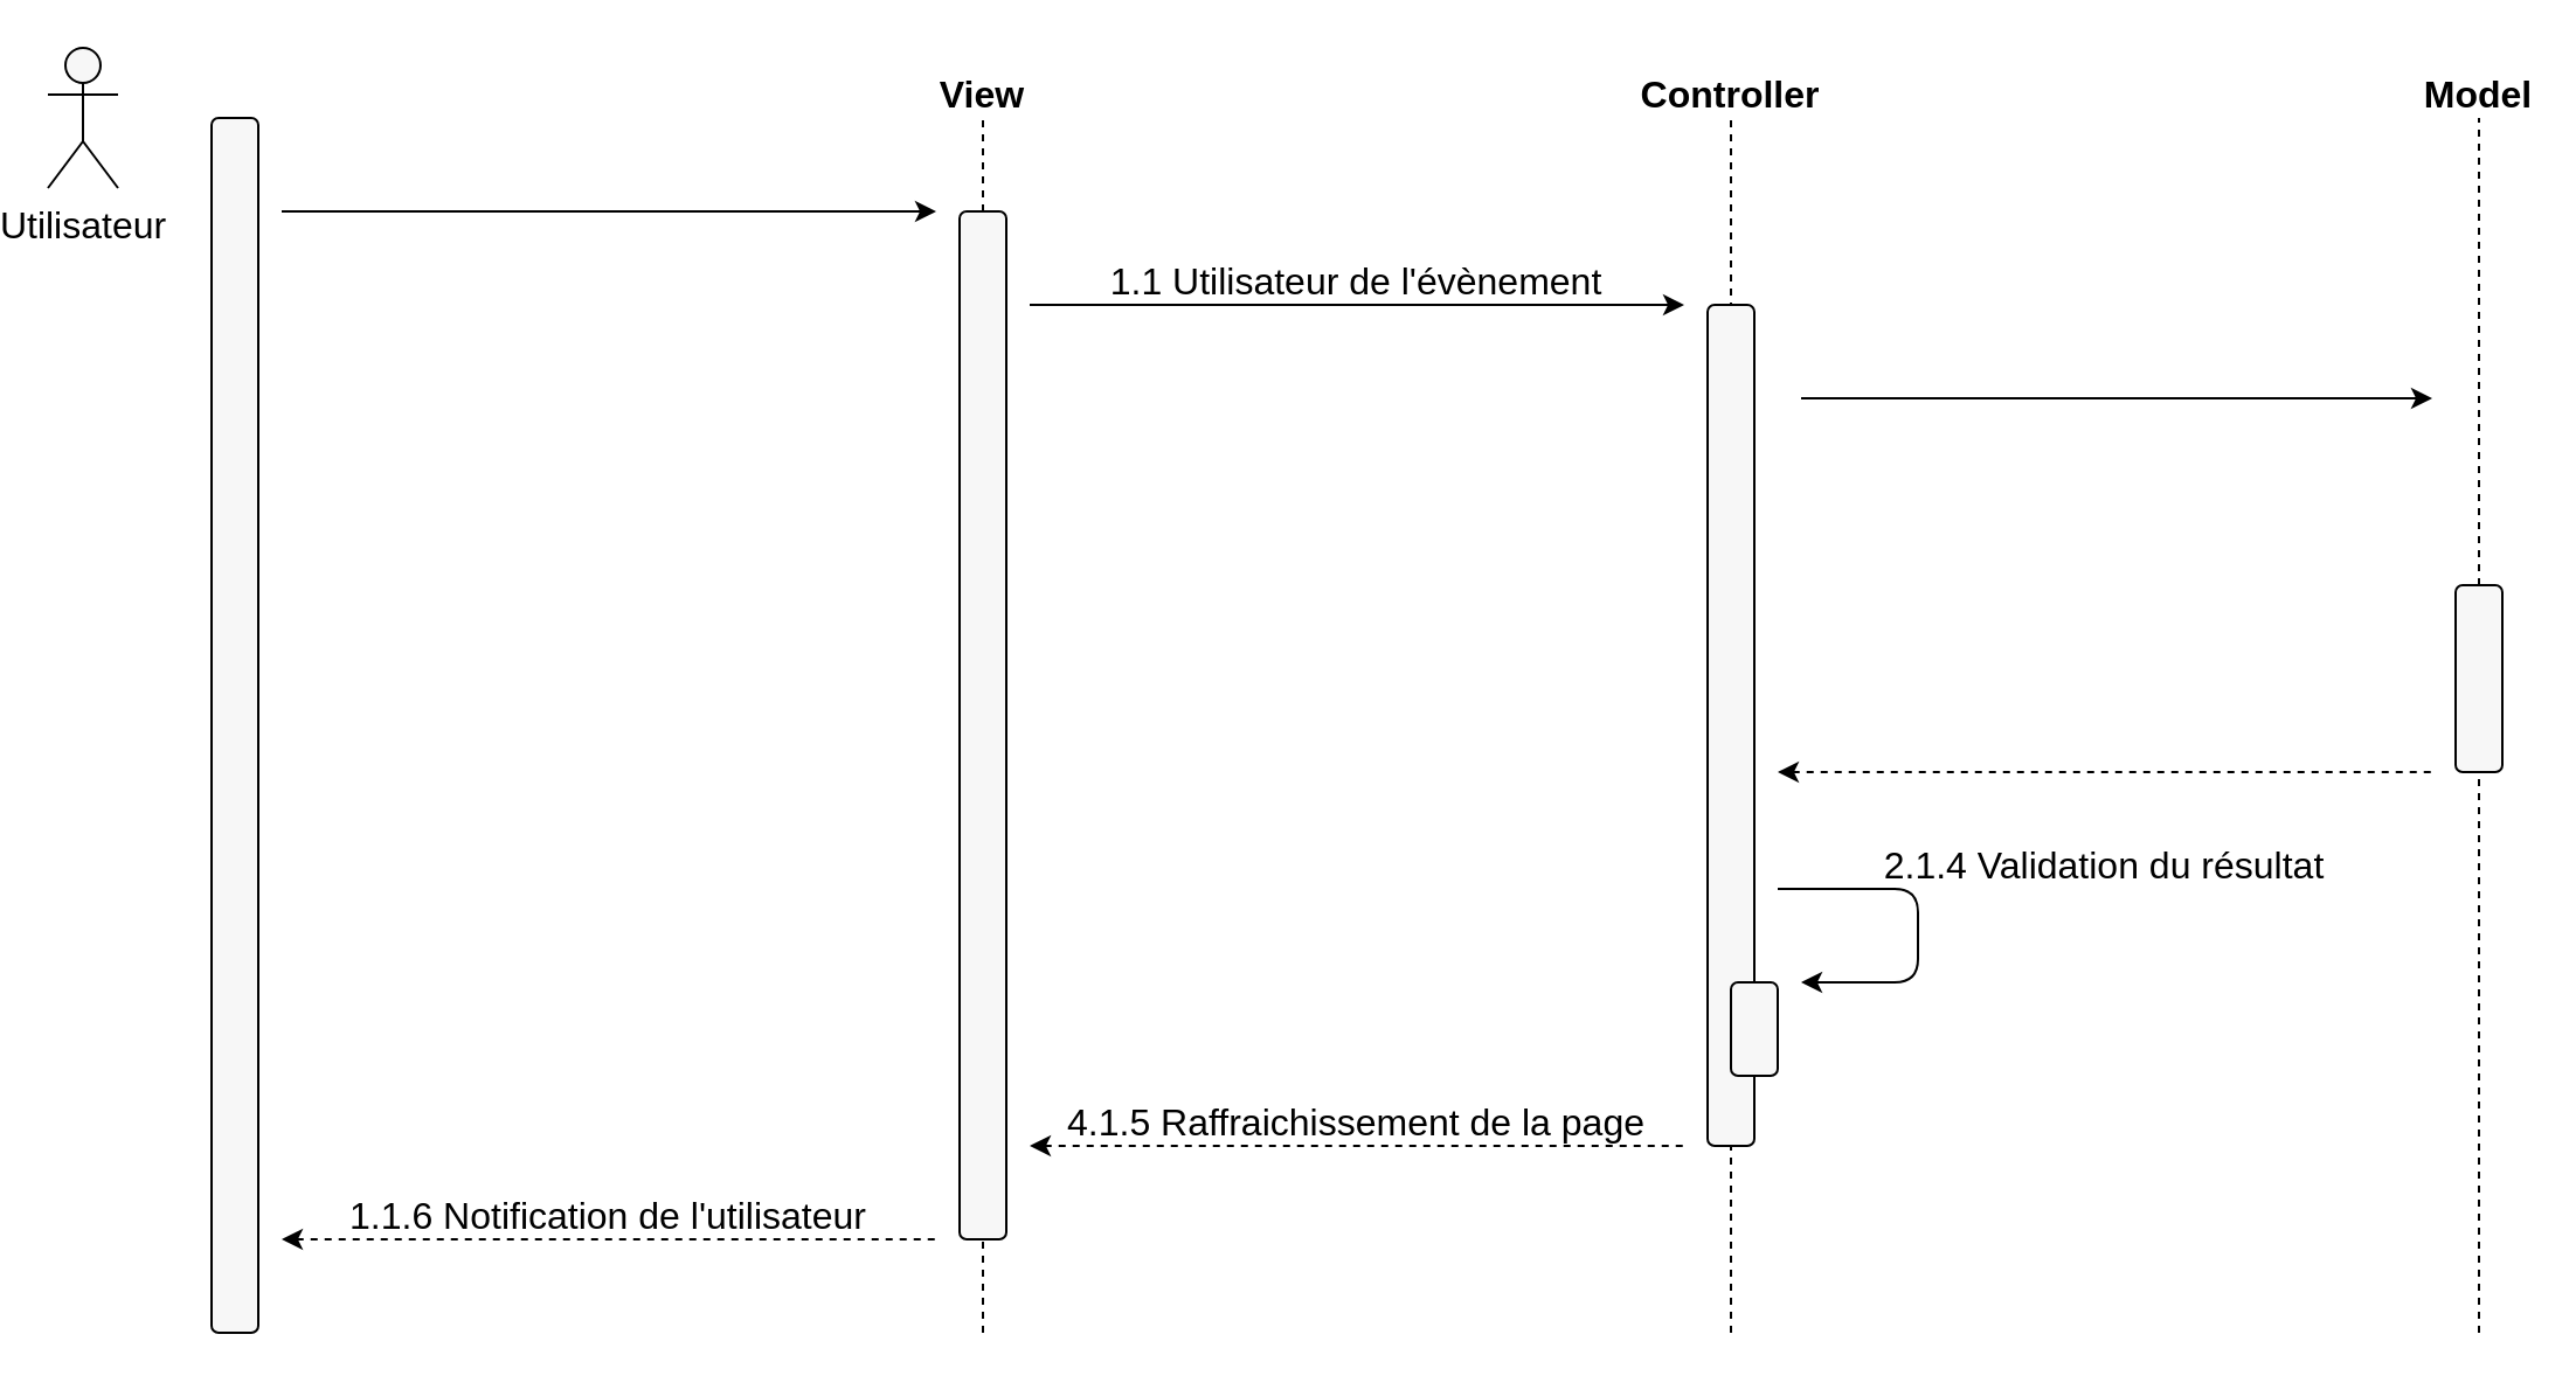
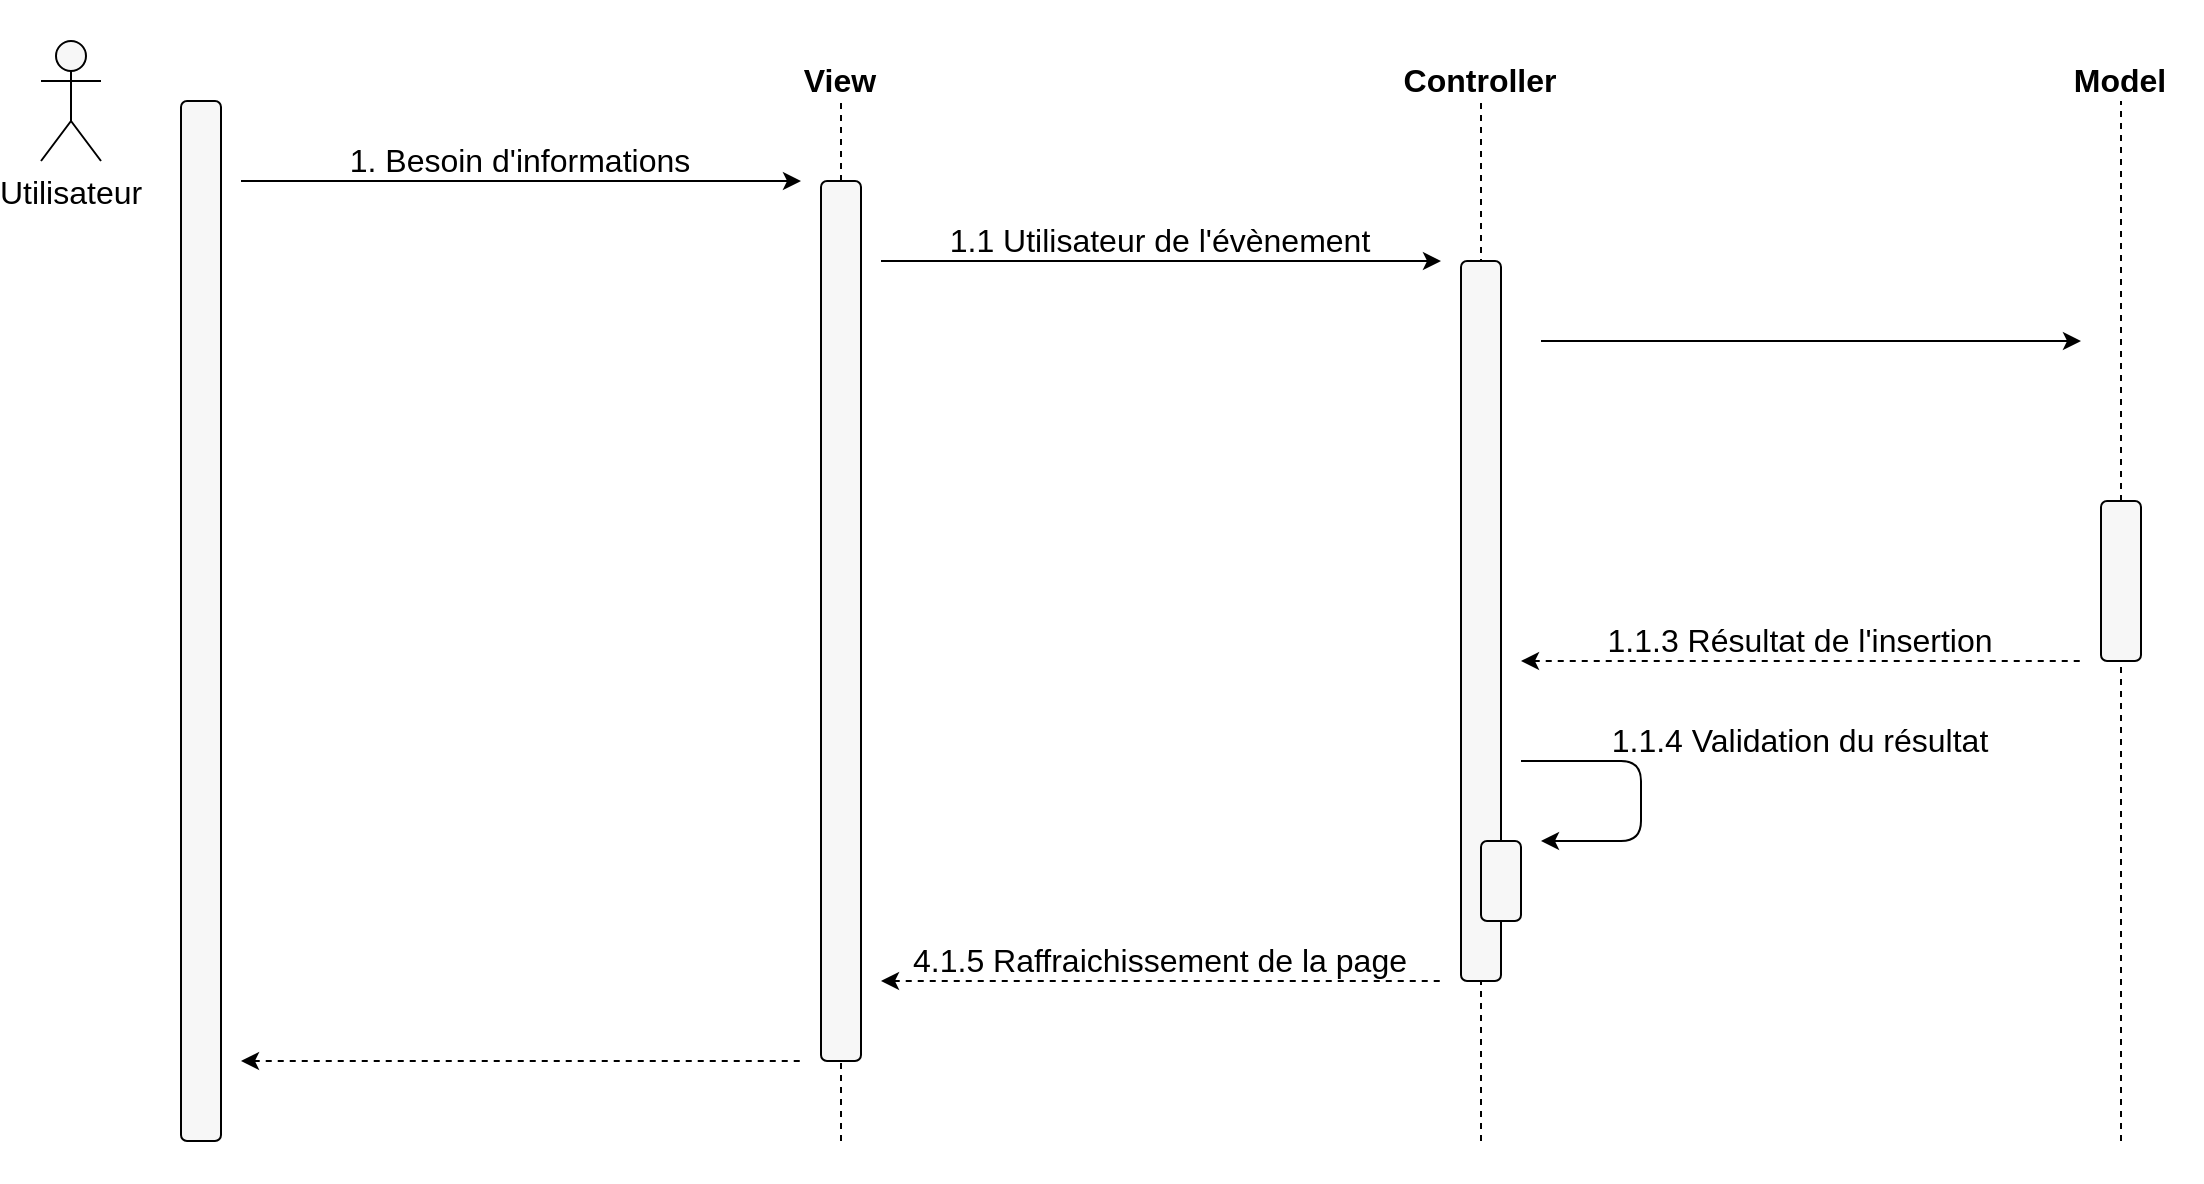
+ <mxCell id="16" value="1. Besoin d'informations" style="text;html=1;strokeColor=none;fillColor=none;align=center;verticalAlign=middle;whiteSpace=wrap;rounded=0;fontSize=16;" parent="14" vertex="1"><mxGeometry width="280" height="20" as="geometry" /></mxCell>
+ <mxCell id="32" value="1.1.3 Résultat de l'insertion" style="text;html=1;strokeColor=none;fillColor=none;align=center;verticalAlign=middle;whiteSpace=wrap;rounded=0;fontSize=16;" parent="31" vertex="1"><mxGeometry width="280" height="20" as="geometry" /></mxCell>
- <mxCell id="10" value="2.1.4 Validation du résultat" style="text;html=1;strokeColor=none;fillColor=none;align=center;verticalAlign=middle;whiteSpace=wrap;rounded=0;fontSize=16;" parent="1" vertex="1"><mxGeometry x="760" y="360" width="280" height="20" as="geometry" /></mxCell>
+ <mxCell id="10" value="1.1.4 Validation du résultat" style="text;html=1;strokeColor=none;fillColor=none;align=center;verticalAlign=middle;whiteSpace=wrap;rounded=0;fontSize=16;" parent="1" vertex="1"><mxGeometry x="760" y="360" width="280" height="20" as="geometry" /></mxCell>
- <mxCell id="26" value="1.1.6 Notification de l'utilisateur" style="text;html=1;strokeColor=none;fillColor=none;align=center;verticalAlign=middle;whiteSpace=wrap;rounded=0;fontSize=16;" parent="25" vertex="1"><mxGeometry width="280" height="20" as="geometry" /></mxCell>
